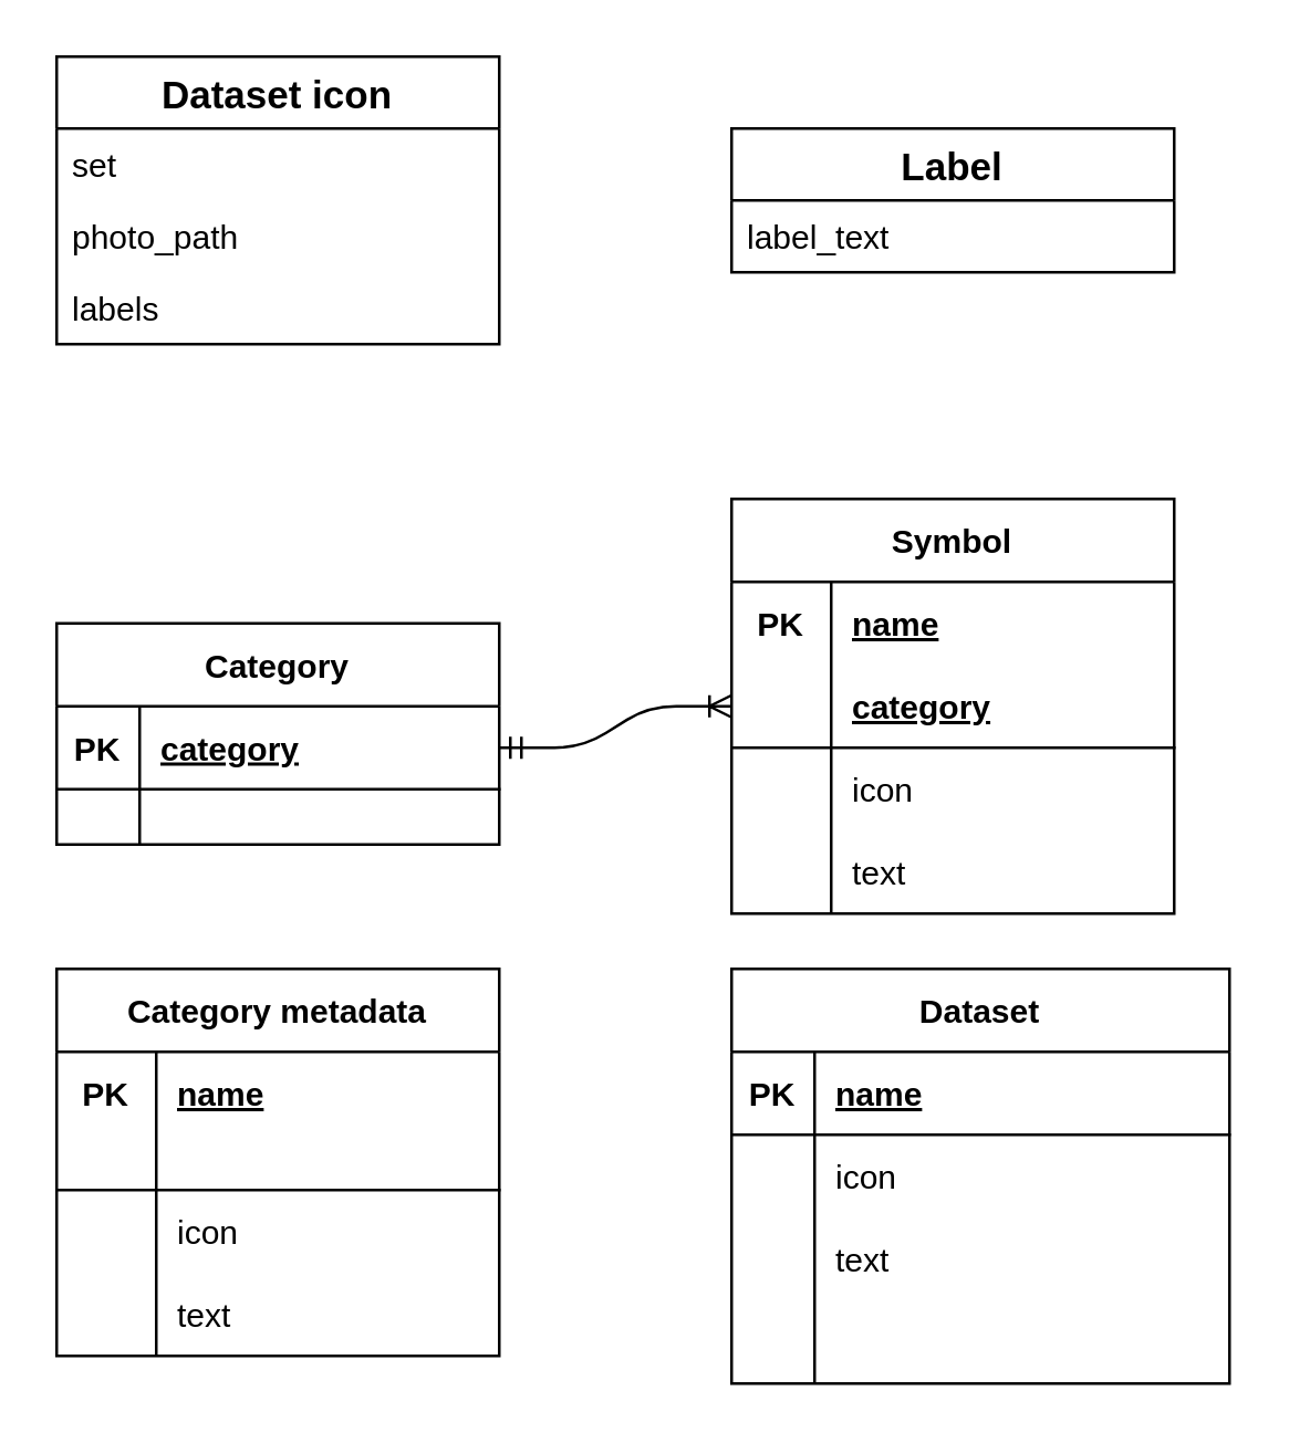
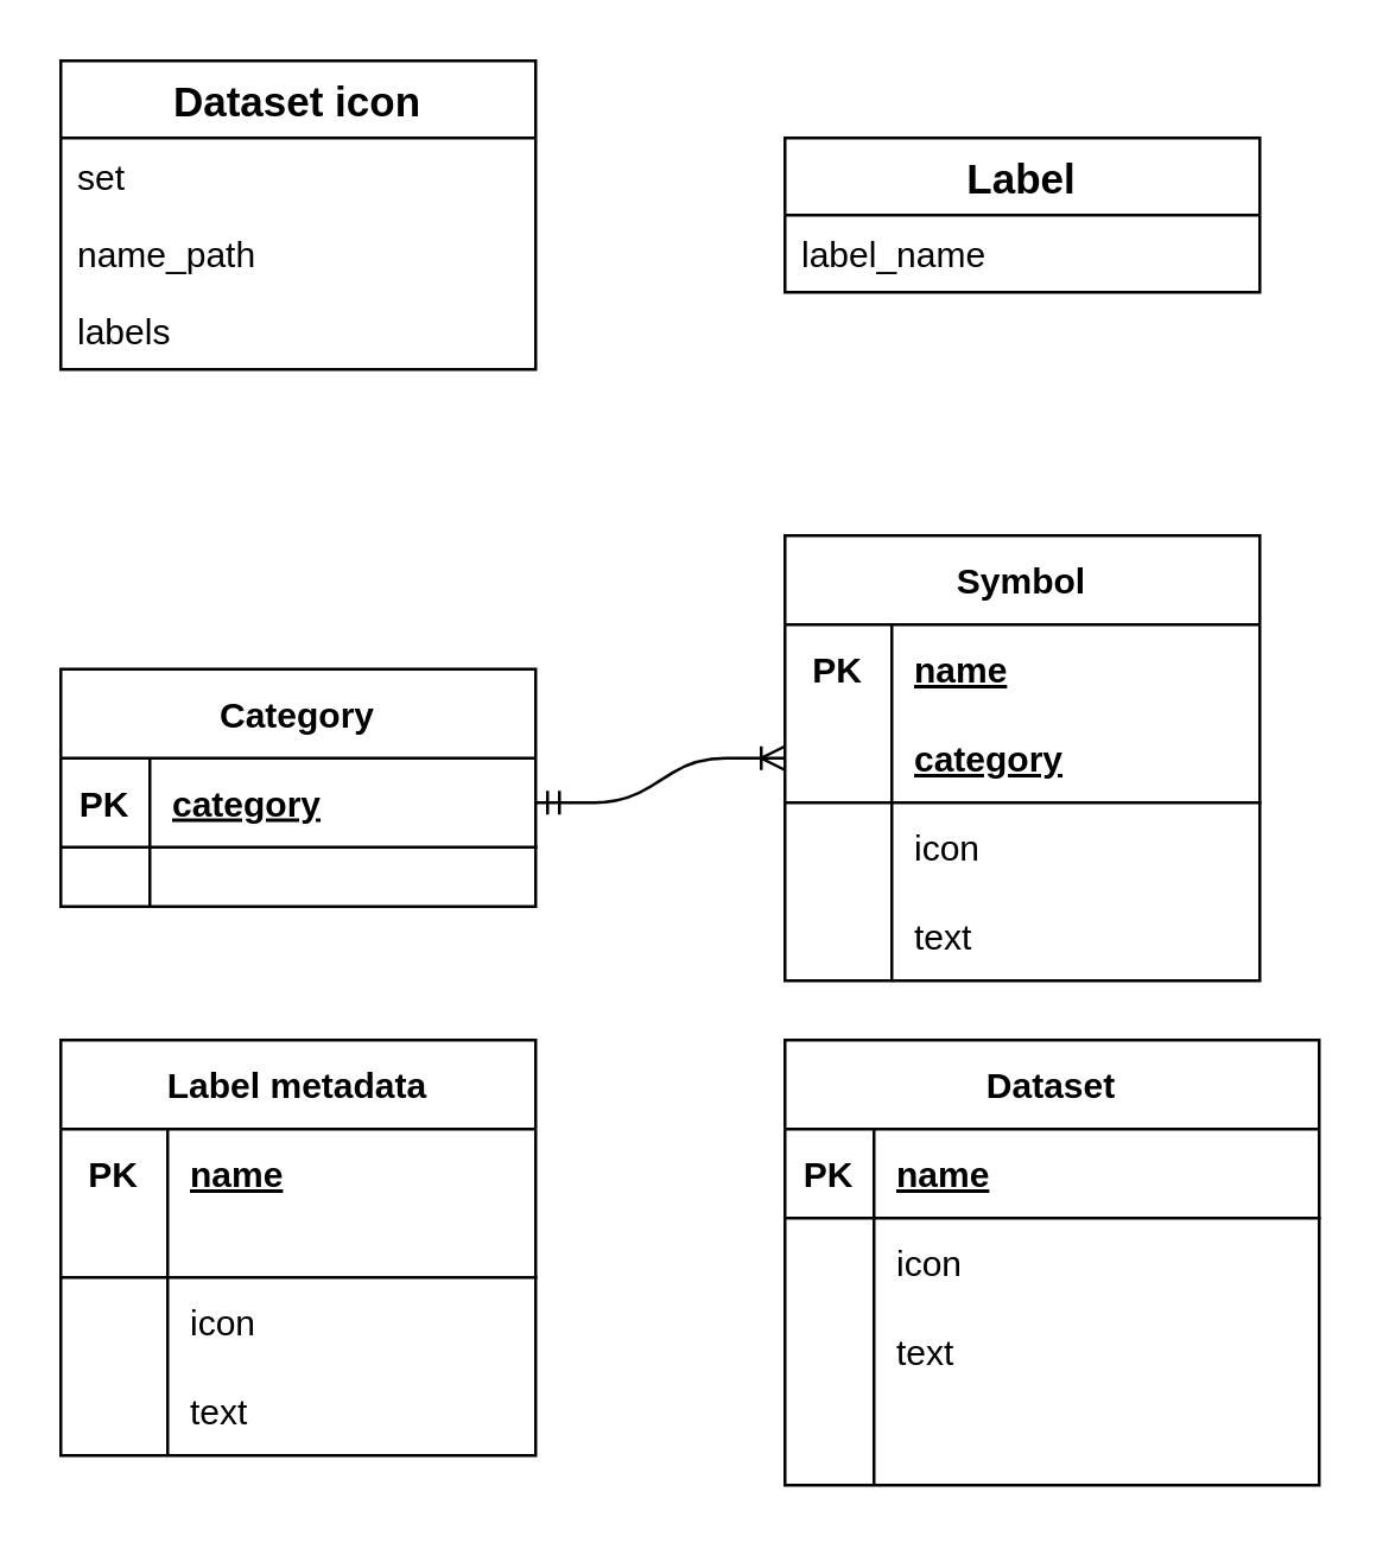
- <mxCell id="4" value="photo_path" style="text;strokeColor=none;fillColor=none;spacingLeft=4;spacingRight=4;overflow=hidden;rotatable=0;points=[[0,0.5],[1,0.5]];portConstraint=eastwest;fontSize=12;" parent="2" vertex="1"><mxGeometry y="52" width="160" height="26" as="geometry" /></mxCell>
+ <mxCell id="4" value="name_path" style="text;strokeColor=none;fillColor=none;spacingLeft=4;spacingRight=4;overflow=hidden;rotatable=0;points=[[0,0.5],[1,0.5]];portConstraint=eastwest;fontSize=12;" parent="2" vertex="1"><mxGeometry y="52" width="160" height="26" as="geometry" /></mxCell>
- <mxCell id="7" value="label_text" style="text;strokeColor=none;fillColor=none;spacingLeft=4;spacingRight=4;overflow=hidden;rotatable=0;points=[[0,0.5],[1,0.5]];portConstraint=eastwest;fontSize=12;" parent="6" vertex="1"><mxGeometry y="26" width="160" height="26" as="geometry" /></mxCell>
+ <mxCell id="7" value="label_name" style="text;strokeColor=none;fillColor=none;spacingLeft=4;spacingRight=4;overflow=hidden;rotatable=0;points=[[0,0.5],[1,0.5]];portConstraint=eastwest;fontSize=12;" parent="6" vertex="1"><mxGeometry y="26" width="160" height="26" as="geometry" /></mxCell>
- <mxCell id="41" value="Category metadata" style="shape=table;startSize=30;container=1;collapsible=1;childLayout=tableLayout;fixedRows=1;rowLines=0;fontStyle=1;align=center;resizeLast=1;" parent="1" vertex="1"><mxGeometry x="20" y="350" width="160" height="140" as="geometry" /></mxCell>
+ <mxCell id="41" value="Label metadata" style="shape=table;startSize=30;container=1;collapsible=1;childLayout=tableLayout;fixedRows=1;rowLines=0;fontStyle=1;align=center;resizeLast=1;" parent="1" vertex="1"><mxGeometry x="20" y="350" width="160" height="140" as="geometry" /></mxCell>
